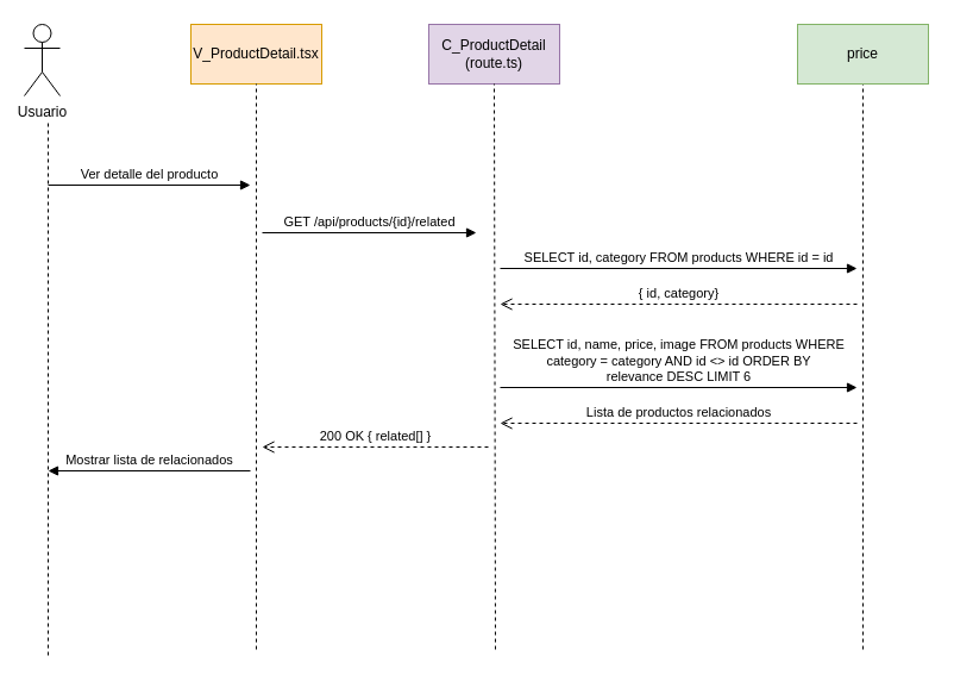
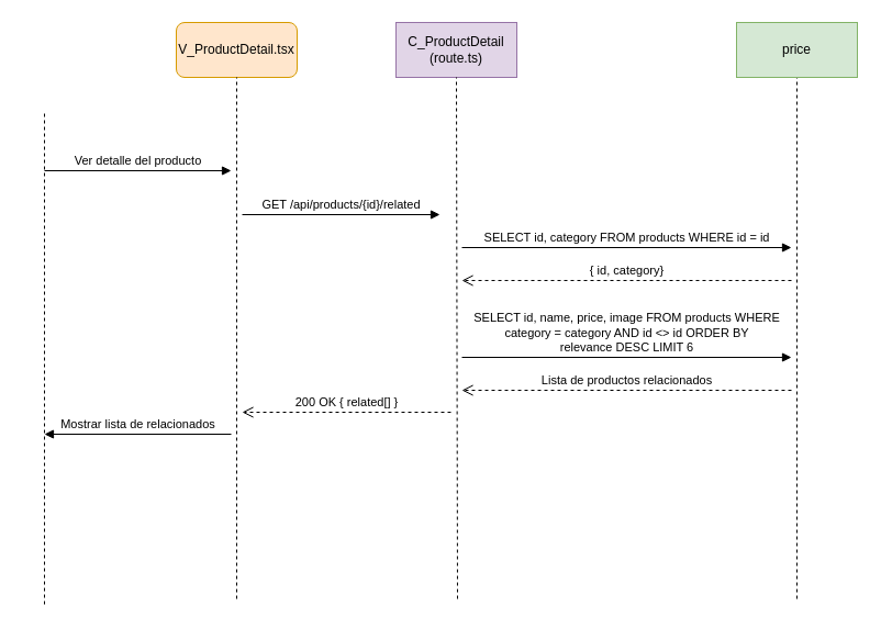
- <mxCell id="3" value="V_ProductDetail.tsx" style="html=1;whiteSpace=wrap;fillColor=#ffe6cc;strokeColor=#d79b00;" parent="1" vertex="1"><mxGeometry x="160" y="20" width="110" height="50" as="geometry" /></mxCell>
+ <mxCell id="3" value="V_ProductDetail.tsx" style="html=1;whiteSpace=wrap;fillColor=#ffe6cc;strokeColor=#d79b00;rounded=1;" parent="1" vertex="1"><mxGeometry x="160" y="20" width="110" height="50" as="geometry" /></mxCell>
- <mxCell id="2" value="Usuario" style="shape=umlActor;verticalLabelPosition=bottom;verticalAlign=top;html=1;labelPosition=center;align=center;" parent="1" vertex="1"><mxGeometry x="20" y="20" width="30" height="60" as="geometry" /></mxCell>
